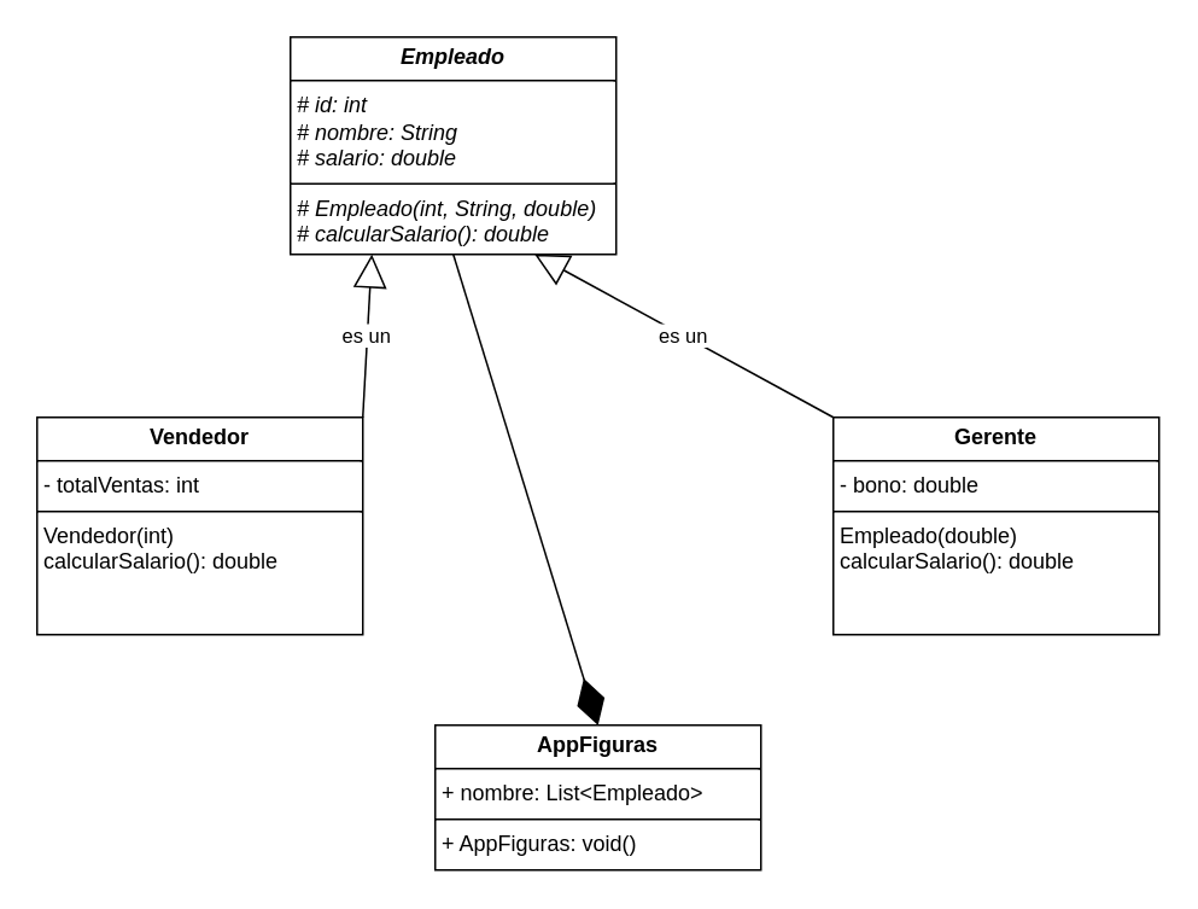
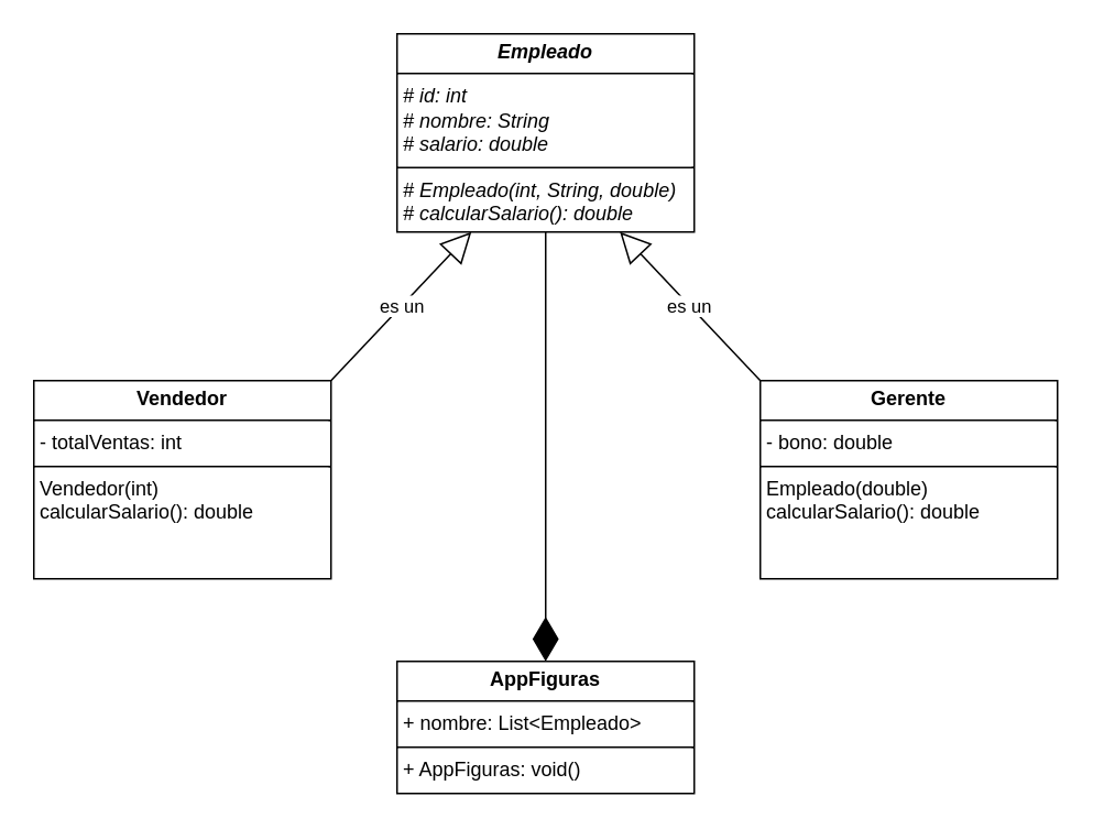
- <mxCell id="2" value="&lt;p style=&quot;margin:0px;margin-top:4px;text-align:center;&quot;&gt;&lt;b&gt;&lt;i&gt;Empleado&lt;/i&gt;&lt;/b&gt;&lt;/p&gt;&lt;hr size=&quot;1&quot; style=&quot;border-style:solid;&quot;&gt;&lt;p style=&quot;margin:0px;margin-left:4px;&quot;&gt;&lt;i&gt;# id: int&lt;/i&gt;&lt;/p&gt;&lt;p style=&quot;margin:0px;margin-left:4px;&quot;&gt;&lt;i&gt;# nombre: String&lt;/i&gt;&lt;/p&gt;&lt;p style=&quot;margin:0px;margin-left:4px;&quot;&gt;&lt;i&gt;# salario: double&lt;/i&gt;&lt;/p&gt;&lt;hr size=&quot;1&quot; style=&quot;border-style:solid;&quot;&gt;&lt;p style=&quot;margin:0px;margin-left:4px;&quot;&gt;&lt;i&gt;# Empleado(int, String, double)&lt;/i&gt;&lt;/p&gt;&lt;p style=&quot;margin:0px;margin-left:4px;&quot;&gt;&lt;i&gt;# calcularSalario(): double&lt;/i&gt;&lt;/p&gt;" style="verticalAlign=top;align=left;overflow=fill;html=1;whiteSpace=wrap;" parent="1" vertex="1"><mxGeometry x="160" y="20" width="180" height="120" as="geometry" /></mxCell>
+ <mxCell id="2" value="&lt;p style=&quot;margin:0px;margin-top:4px;text-align:center;&quot;&gt;&lt;b&gt;&lt;i&gt;Empleado&lt;/i&gt;&lt;/b&gt;&lt;/p&gt;&lt;hr size=&quot;1&quot; style=&quot;border-style:solid;&quot;&gt;&lt;p style=&quot;margin:0px;margin-left:4px;&quot;&gt;&lt;i&gt;# id: int&lt;/i&gt;&lt;/p&gt;&lt;p style=&quot;margin:0px;margin-left:4px;&quot;&gt;&lt;i&gt;# nombre: String&lt;/i&gt;&lt;/p&gt;&lt;p style=&quot;margin:0px;margin-left:4px;&quot;&gt;&lt;i&gt;# salario: double&lt;/i&gt;&lt;/p&gt;&lt;hr size=&quot;1&quot; style=&quot;border-style:solid;&quot;&gt;&lt;p style=&quot;margin:0px;margin-left:4px;&quot;&gt;&lt;i&gt;# Empleado(int, String, double)&lt;/i&gt;&lt;/p&gt;&lt;p style=&quot;margin:0px;margin-left:4px;&quot;&gt;&lt;i&gt;# calcularSalario(): double&lt;/i&gt;&lt;/p&gt;" style="verticalAlign=top;align=left;overflow=fill;html=1;whiteSpace=wrap;" parent="1" vertex="1"><mxGeometry x="240" y="20" width="180" height="120" as="geometry" /></mxCell>
